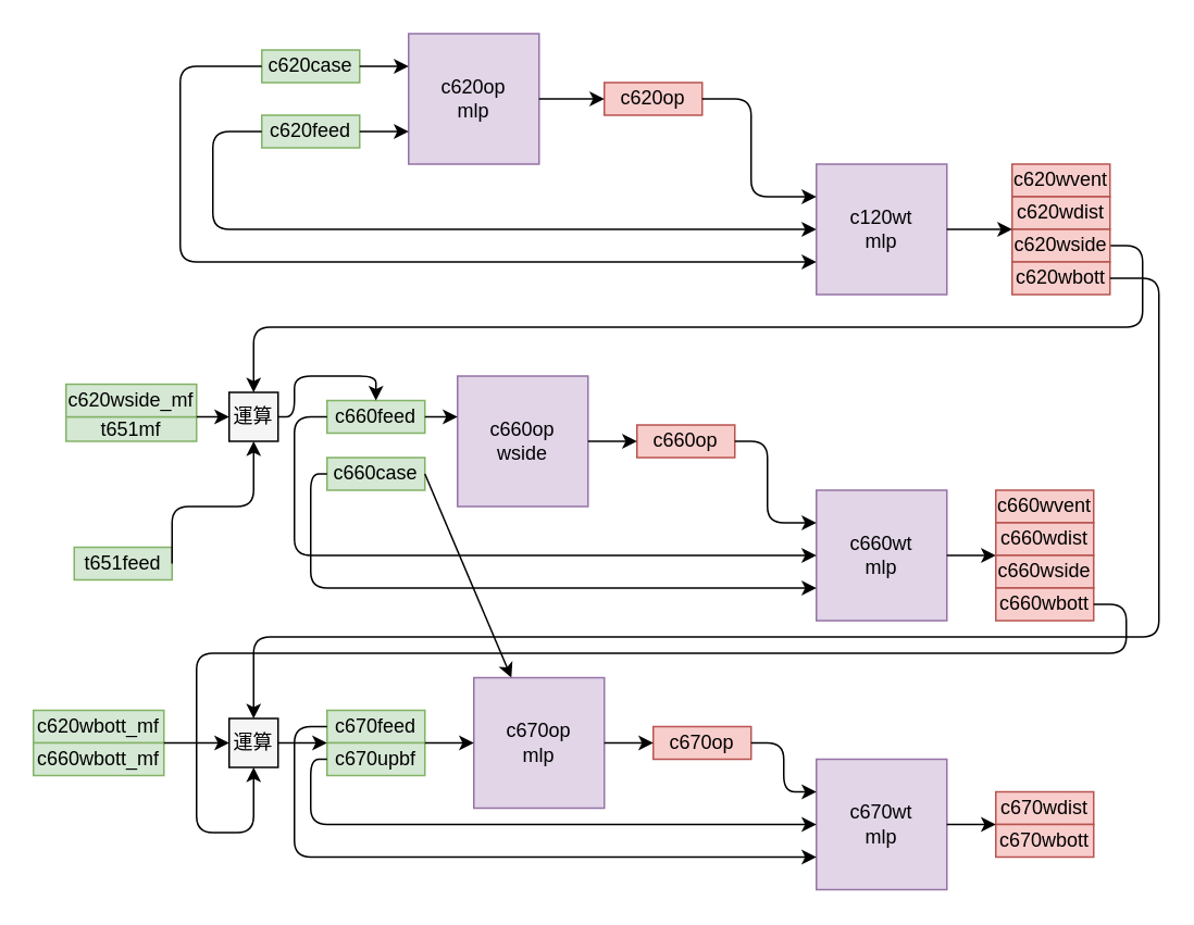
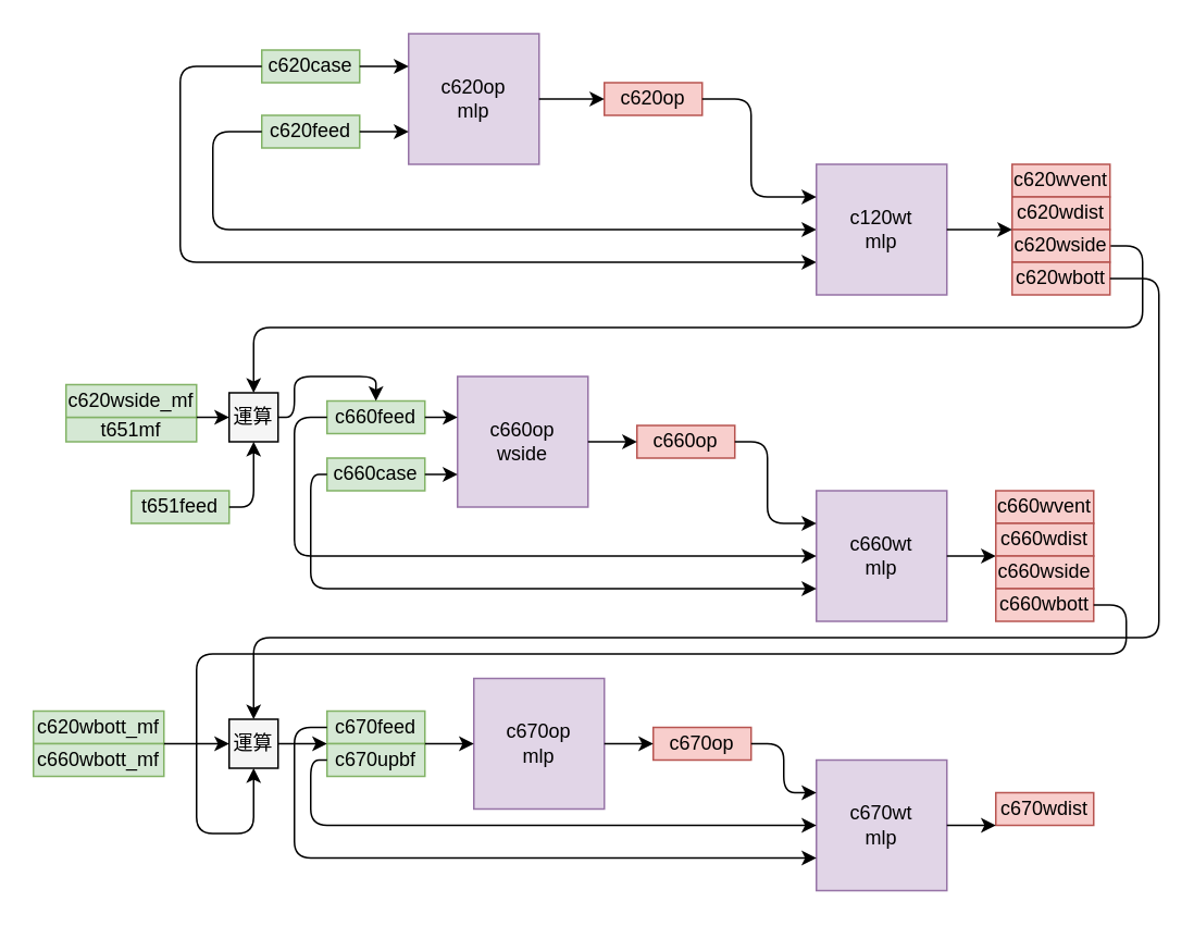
- <mxCell id="13" value="t651feed" style="text;html=1;align=center;verticalAlign=middle;whiteSpace=wrap;rounded=0;fillColor=#d5e8d4;strokeColor=#82b366;" vertex="1" parent="1"><mxGeometry x="45" y="335" width="60" height="20" as="geometry" /></mxCell>
+ <mxCell id="13" value="t651feed" style="text;html=1;align=center;verticalAlign=middle;whiteSpace=wrap;rounded=0;fillColor=#d5e8d4;strokeColor=#82b366;" vertex="1" parent="1"><mxGeometry x="80" y="300" width="60" height="20" as="geometry" /></mxCell>
- <mxCell id="20" value="" style="endArrow=classic;html=1;exitX=1;exitY=0.5;exitDx=0;exitDy=0;" edge="1" parent="1" source="17" target="50"><mxGeometry width="50" height="50" relative="1" as="geometry"><mxPoint x="560" y="280" as="sourcePoint" /><mxPoint x="610" y="230" as="targetPoint" /></mxGeometry></mxCell>
+ <mxCell id="20" value="" style="endArrow=classic;html=1;exitX=1;exitY=0.5;exitDx=0;exitDy=0;entryX=0;entryY=0.75;entryDx=0;entryDy=0;" edge="1" parent="1" source="17" target="18"><mxGeometry width="50" height="50" relative="1" as="geometry"><mxPoint x="560" y="280" as="sourcePoint" /><mxPoint x="610" y="230" as="targetPoint" /></mxGeometry></mxCell>
- <mxCell id="60" value="c670wbott" style="text;html=1;align=center;verticalAlign=middle;whiteSpace=wrap;rounded=0;fillColor=#f8cecc;strokeColor=#b85450;" vertex="1" parent="1"><mxGeometry x="610" y="505" width="60" height="20" as="geometry" /></mxCell>
